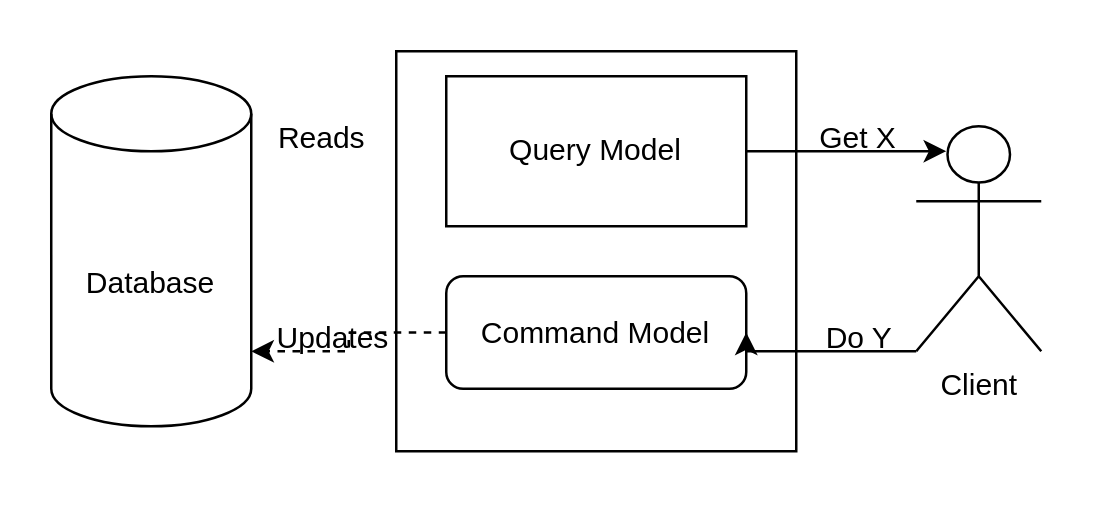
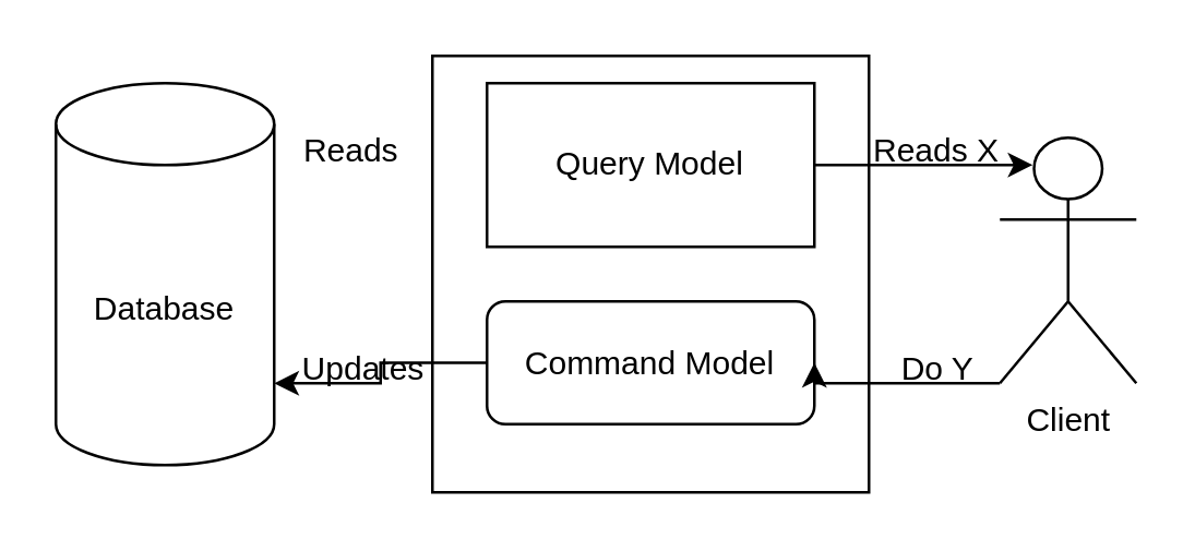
- <mxCell id="12" value="Get X" style="text;html=1;strokeColor=none;fillColor=none;align=center;verticalAlign=middle;whiteSpace=wrap;rounded=0;" vertex="1" parent="1"><mxGeometry x="308" y="40" width="70" height="30" as="geometry" /></mxCell>
+ <mxCell id="12" value="Reads X" style="text;html=1;strokeColor=none;fillColor=none;align=center;verticalAlign=middle;whiteSpace=wrap;rounded=0;" vertex="1" parent="1"><mxGeometry x="308" y="40" width="70" height="30" as="geometry" /></mxCell>
- <mxCell id="6" style="edgeStyle=orthogonalEdgeStyle;rounded=0;orthogonalLoop=1;jettySize=auto;html=1;exitX=0;exitY=0.5;exitDx=0;exitDy=0;entryX=1;entryY=0.786;entryDx=0;entryDy=0;entryPerimeter=0;dashed=1;" edge="1" parent="1" source="7" target="2"><mxGeometry relative="1" as="geometry" /></mxCell>
+ <mxCell id="6" style="edgeStyle=orthogonalEdgeStyle;rounded=0;orthogonalLoop=1;jettySize=auto;html=1;exitX=0;exitY=0.5;exitDx=0;exitDy=0;entryX=1;entryY=0.786;entryDx=0;entryDy=0;entryPerimeter=0;" edge="1" parent="1" source="7" target="2"><mxGeometry relative="1" as="geometry" /></mxCell>
